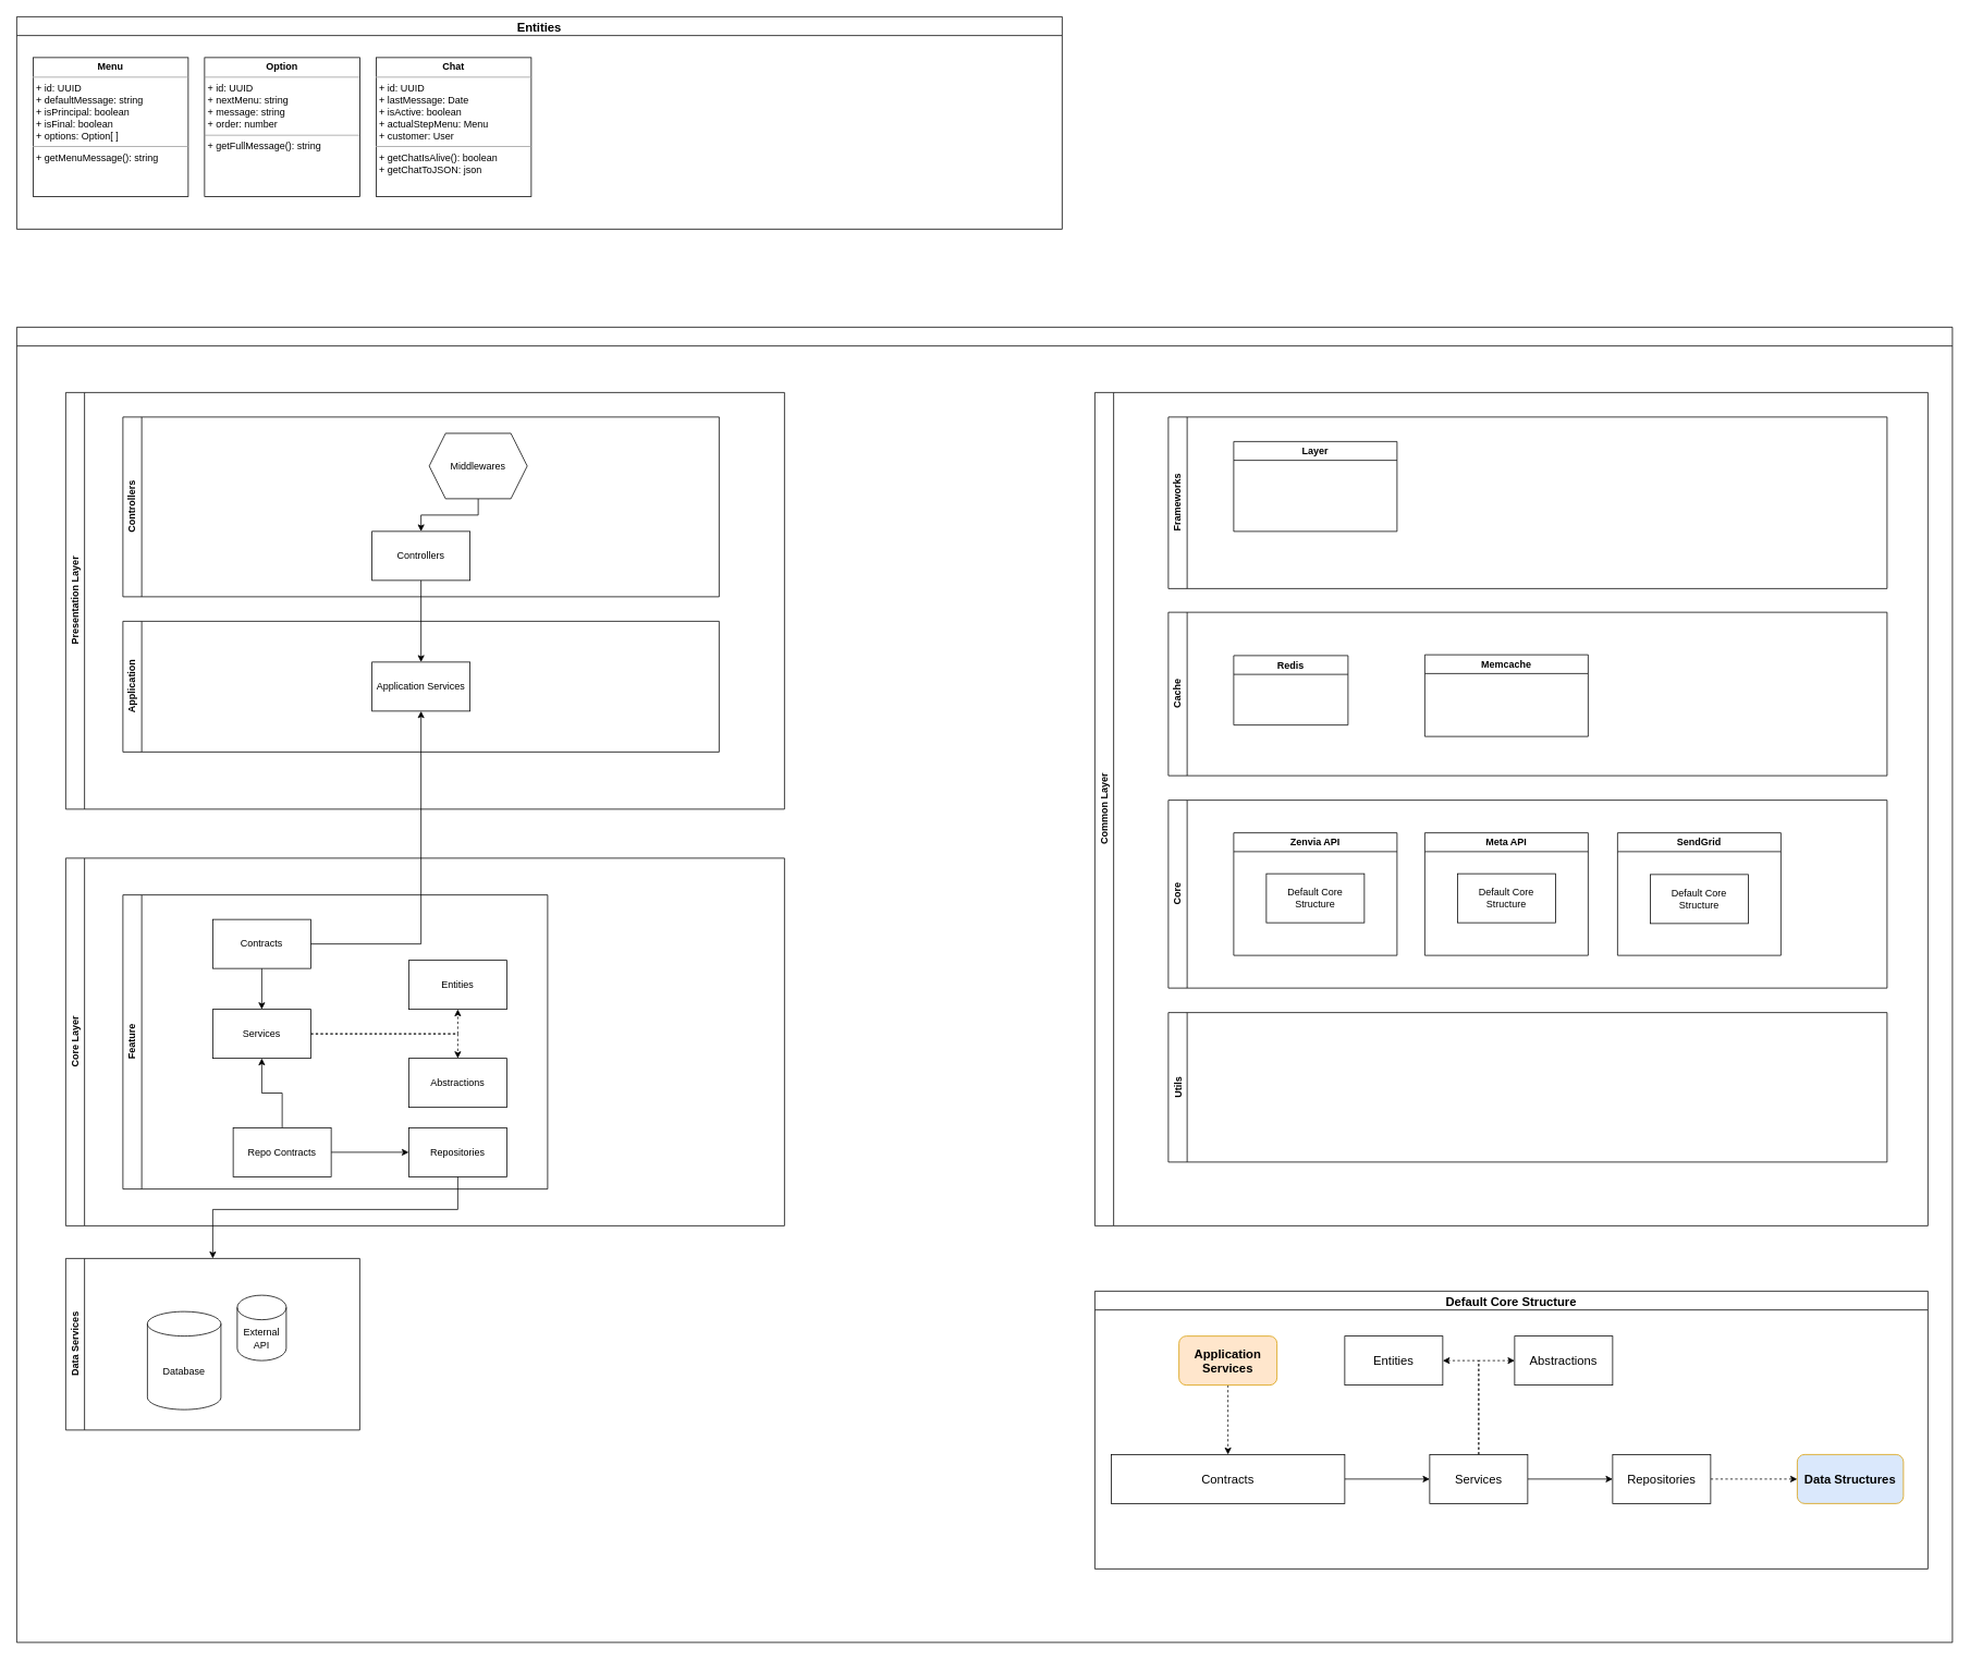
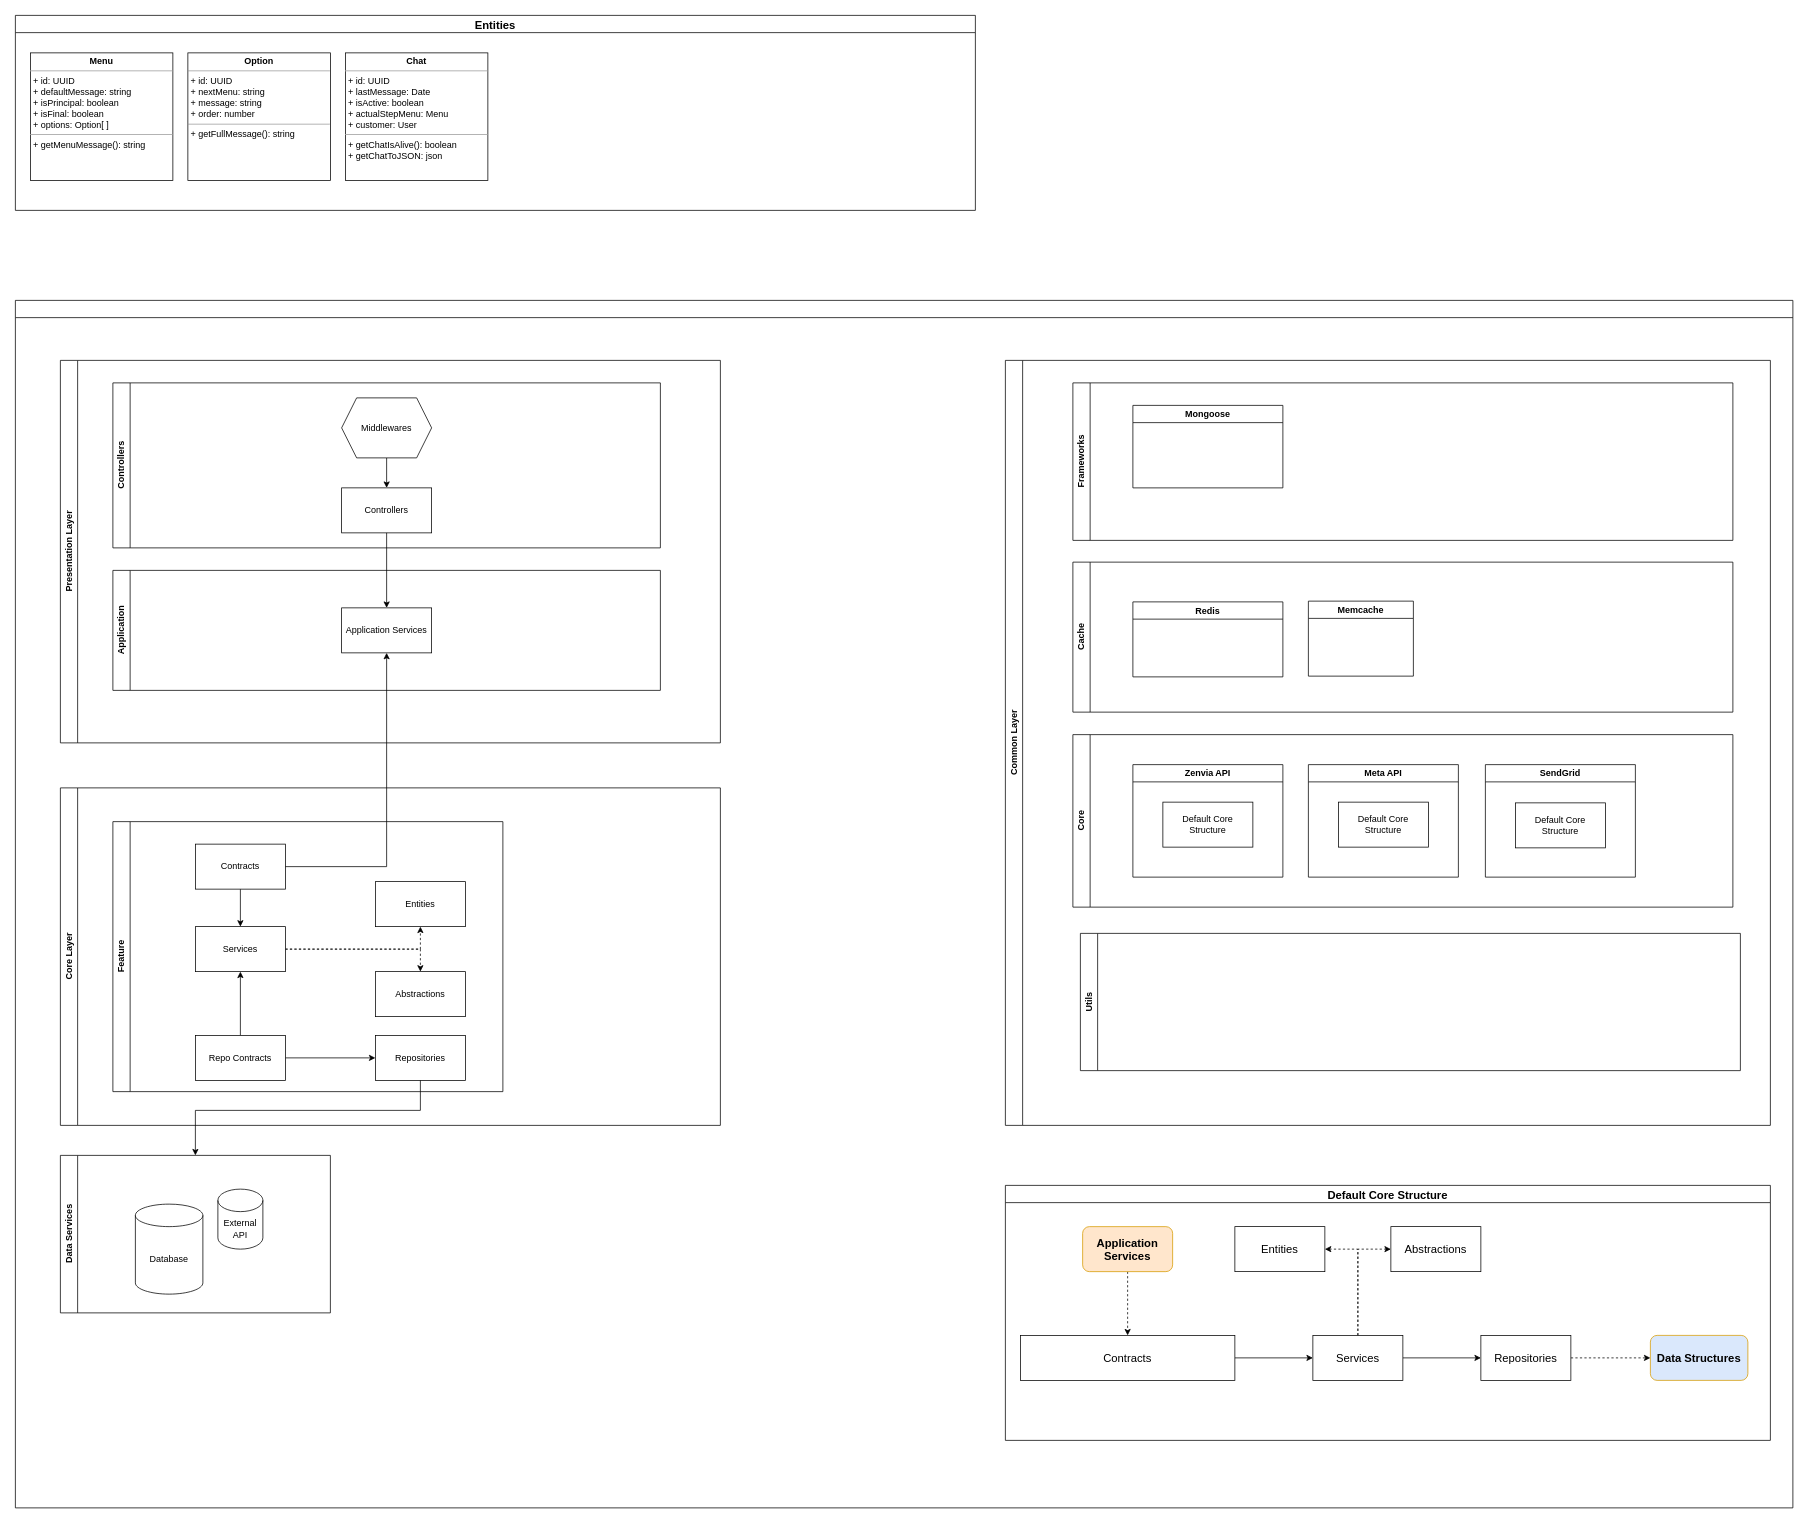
- <mxCell id="17" value="Layer" style="swimlane;whiteSpace=wrap;html=1;" parent="16" vertex="1"><mxGeometry x="80" y="30" width="200" height="110" as="geometry" /></mxCell>
+ <mxCell id="17" value="Mongoose" style="swimlane;whiteSpace=wrap;html=1;" parent="16" vertex="1"><mxGeometry x="80" y="30" width="200" height="110" as="geometry" /></mxCell>
- <mxCell id="11" value="Middlewares" style="shape=hexagon;perimeter=hexagonPerimeter2;whiteSpace=wrap;html=1;fixedSize=1;" parent="8" vertex="1"><mxGeometry x="375" y="20" width="120" height="80" as="geometry" /></mxCell>
+ <mxCell id="11" value="Middlewares" style="shape=hexagon;perimeter=hexagonPerimeter2;whiteSpace=wrap;html=1;fixedSize=1;" parent="8" vertex="1"><mxGeometry x="305" y="20" width="120" height="80" as="geometry" /></mxCell>
- <mxCell id="19" value="Redis" style="swimlane;whiteSpace=wrap;html=1;" parent="18" vertex="1"><mxGeometry x="80" y="53" width="140" height="85" as="geometry" /></mxCell>
+ <mxCell id="19" value="Redis" style="swimlane;whiteSpace=wrap;html=1;" parent="18" vertex="1"><mxGeometry x="80" y="53" width="200" height="100" as="geometry" /></mxCell>
- <mxCell id="20" value="Memcache" style="swimlane;whiteSpace=wrap;html=1;" parent="18" vertex="1"><mxGeometry x="314" y="52" width="200" height="100" as="geometry" /></mxCell>
+ <mxCell id="20" value="Memcache" style="swimlane;whiteSpace=wrap;html=1;" parent="18" vertex="1"><mxGeometry x="314" y="52" width="140" height="100" as="geometry" /></mxCell>
- <mxCell id="28" value="Utils" style="swimlane;horizontal=0;whiteSpace=wrap;html=1;startSize=23;" parent="15" vertex="1"><mxGeometry x="90" y="759" width="880" height="183" as="geometry" /></mxCell>
+ <mxCell id="28" value="Utils" style="swimlane;horizontal=0;whiteSpace=wrap;html=1;startSize=23;" parent="15" vertex="1"><mxGeometry x="100" y="764" width="880" height="183" as="geometry" /></mxCell>
- <mxCell id="41" value="Repo Contracts" style="rounded=0;whiteSpace=wrap;html=1;" parent="30" vertex="1"><mxGeometry x="135" y="285" width="120" height="60" as="geometry" /></mxCell>
+ <mxCell id="41" value="Repo Contracts" style="rounded=0;whiteSpace=wrap;html=1;" parent="30" vertex="1"><mxGeometry x="110" y="285" width="120" height="60" as="geometry" /></mxCell>
